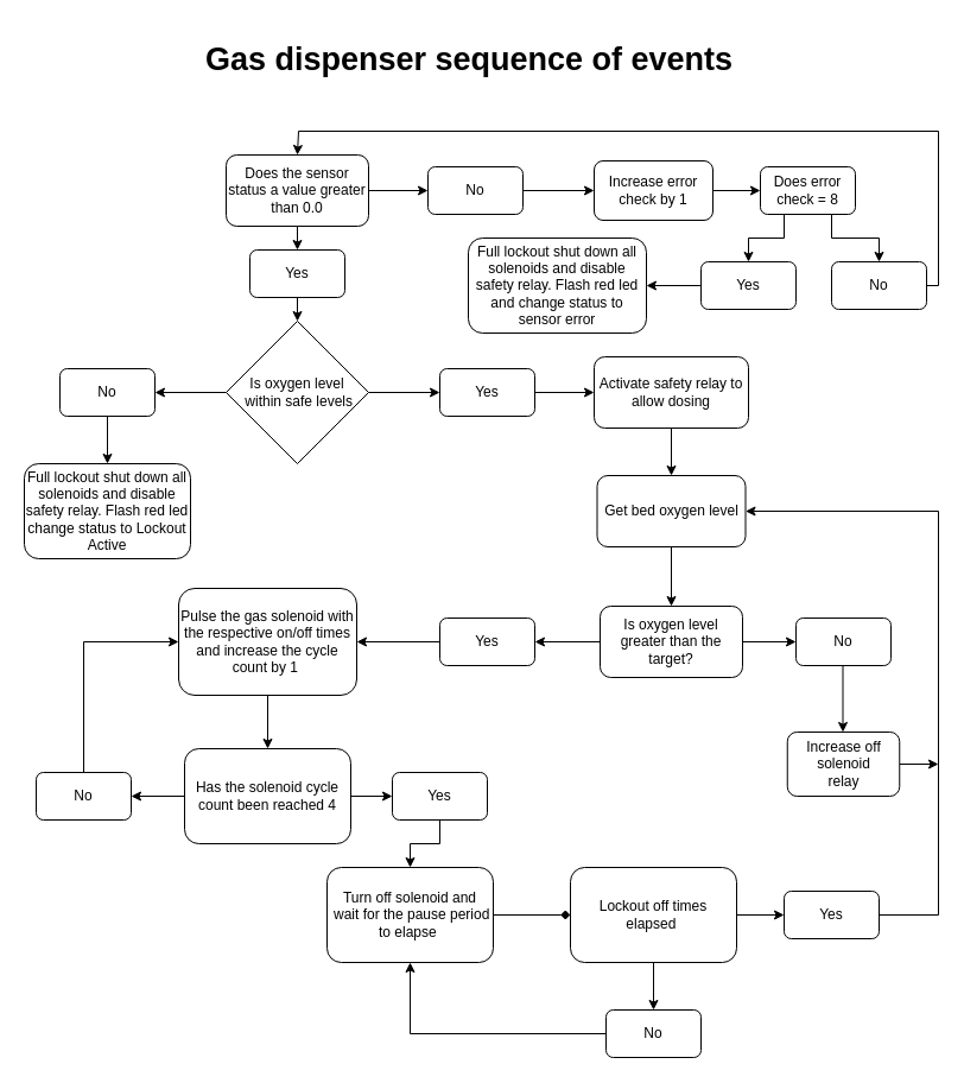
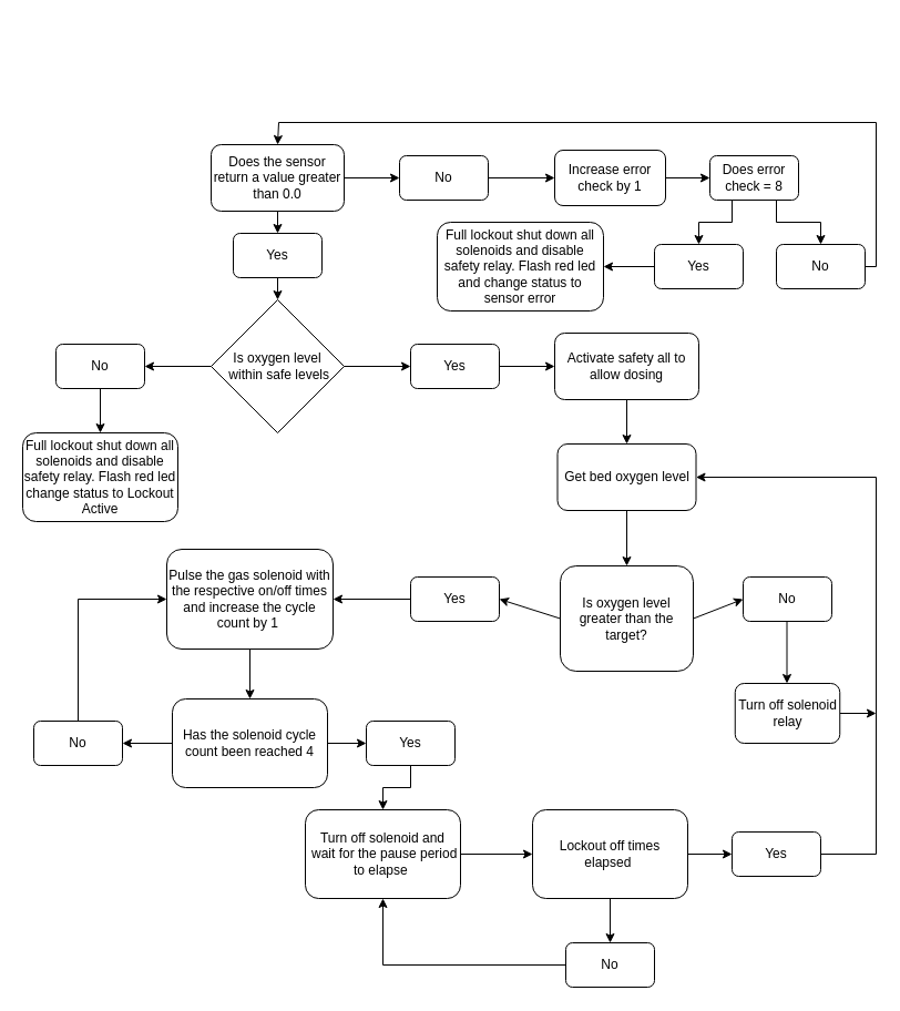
- <mxCell id="22" value="&lt;font style=&quot;font-size: 27px;&quot;&gt;&lt;b&gt;Gas dispenser sequence of events&lt;/b&gt;&lt;/font&gt;" style="text;html=1;strokeColor=none;fillColor=none;align=center;verticalAlign=middle;whiteSpace=wrap;overflow=hidden;" parent="1" vertex="1"><mxGeometry x="155" y="20" width="480" height="60" as="geometry" /></mxCell>
- <mxCell id="10" value="Does the sensor status a value greater than 0.0" style="rounded=1;whiteSpace=wrap;html=1;" parent="1" vertex="1"><mxGeometry x="190" y="130" width="120" height="60" as="geometry" /></mxCell>
+ <mxCell id="10" value="Does the sensor return a value greater than 0.0" style="rounded=1;whiteSpace=wrap;html=1;" parent="1" vertex="1"><mxGeometry x="190" y="130" width="120" height="60" as="geometry" /></mxCell>
- <mxCell id="18" value="Activate safety relay to allow dosing" style="rounded=1;whiteSpace=wrap;html=1;" parent="1" vertex="1"><mxGeometry x="500" y="300" width="130" height="60" as="geometry" /></mxCell>
+ <mxCell id="18" value="Activate safety all to allow dosing" style="rounded=1;whiteSpace=wrap;html=1;" parent="1" vertex="1"><mxGeometry x="500" y="300" width="130" height="60" as="geometry" /></mxCell>
- <mxCell id="19" value="Is oxygen level greater than the target?" style="rounded=1;whiteSpace=wrap;html=1;" parent="1" vertex="1"><mxGeometry x="505" y="510" width="120" height="60" as="geometry" /></mxCell>
+ <mxCell id="19" value="Is oxygen level greater than the target?" style="rounded=1;whiteSpace=wrap;html=1;" parent="1" vertex="1"><mxGeometry x="505" y="510" width="120" height="95" as="geometry" /></mxCell>
- <mxCell id="27" value="Increase off solenoid&lt;br&gt;&amp;nbsp;relay&amp;nbsp;" style="rounded=1;whiteSpace=wrap;html=1;" parent="1" vertex="1"><mxGeometry x="662.75" y="616" width="94.5" height="54" as="geometry" /></mxCell>
+ <mxCell id="27" value="Turn off solenoid&lt;br&gt;&amp;nbsp;relay&amp;nbsp;" style="rounded=1;whiteSpace=wrap;html=1;" parent="1" vertex="1"><mxGeometry x="662.75" y="616" width="94.5" height="54" as="geometry" /></mxCell>
- <mxCell id="32" style="edgeStyle=orthogonalEdgeStyle;rounded=0;orthogonalLoop=1;jettySize=auto;html=1;exitX=1;exitY=0.5;exitDx=0;exitDy=0;entryX=0;entryY=0.5;entryDx=0;entryDy=0;endArrow=diamond;" parent="1" source="33" target="47" edge="1"><mxGeometry relative="1" as="geometry" /></mxCell>
+ <mxCell id="32" style="edgeStyle=orthogonalEdgeStyle;rounded=0;orthogonalLoop=1;jettySize=auto;html=1;exitX=1;exitY=0.5;exitDx=0;exitDy=0;entryX=0;entryY=0.5;entryDx=0;entryDy=0;" parent="1" source="33" target="47" edge="1"><mxGeometry relative="1" as="geometry" /></mxCell>
